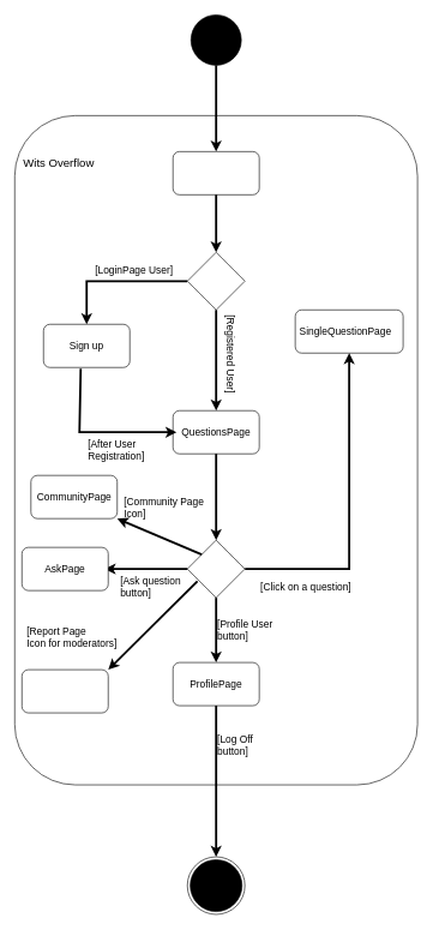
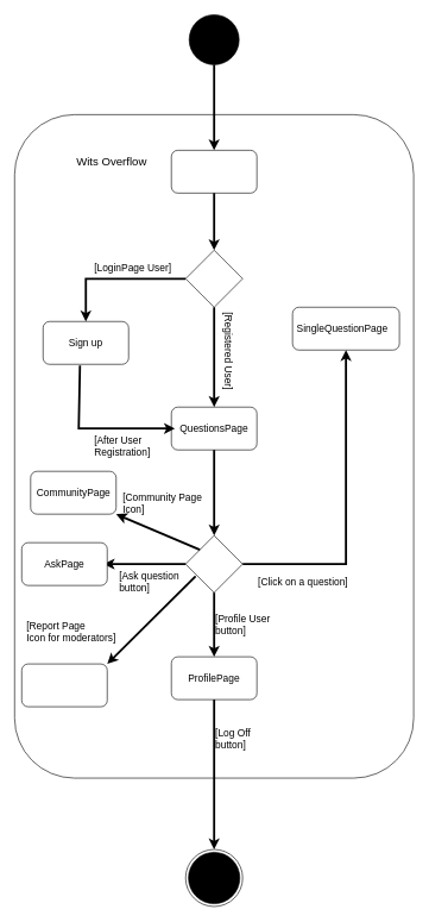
- <mxCell id="14" value="&lt;font style=&quot;font-size: 16px;&quot;&gt;Wits Overflow&lt;/font&gt;" style="text;html=1;strokeColor=none;fillColor=none;align=left;verticalAlign=middle;whiteSpace=wrap;rounded=0;" parent="2" vertex="1"><mxGeometry x="10" y="190" width="110" height="30" as="geometry" /></mxCell>
+ <mxCell id="14" value="&lt;font style=&quot;font-size: 16px;&quot;&gt;Wits Overflow&lt;/font&gt;" style="text;html=1;strokeColor=none;fillColor=none;align=left;verticalAlign=middle;whiteSpace=wrap;rounded=0;" parent="2" vertex="1"><mxGeometry x="85" y="190" width="110" height="30" as="geometry" /></mxCell>
- <mxCell id="37" value="&lt;font style=&quot;font-size: 14px;&quot;&gt;[After&amp;nbsp;User&lt;br&gt;Registration]&lt;/font&gt;" style="text;html=1;strokeColor=none;fillColor=none;align=left;verticalAlign=middle;whiteSpace=wrap;rounded=0;" parent="2" vertex="1"><mxGeometry x="100" y="590" width="100" height="30" as="geometry" /></mxCell>
+ <mxCell id="37" value="&lt;font style=&quot;font-size: 14px;&quot;&gt;[After&amp;nbsp;User&lt;br&gt;Registration]&lt;/font&gt;" style="text;html=1;strokeColor=none;fillColor=none;align=left;verticalAlign=middle;whiteSpace=wrap;rounded=0;" parent="2" vertex="1"><mxGeometry x="110" y="590" width="100" height="30" as="geometry" /></mxCell>
